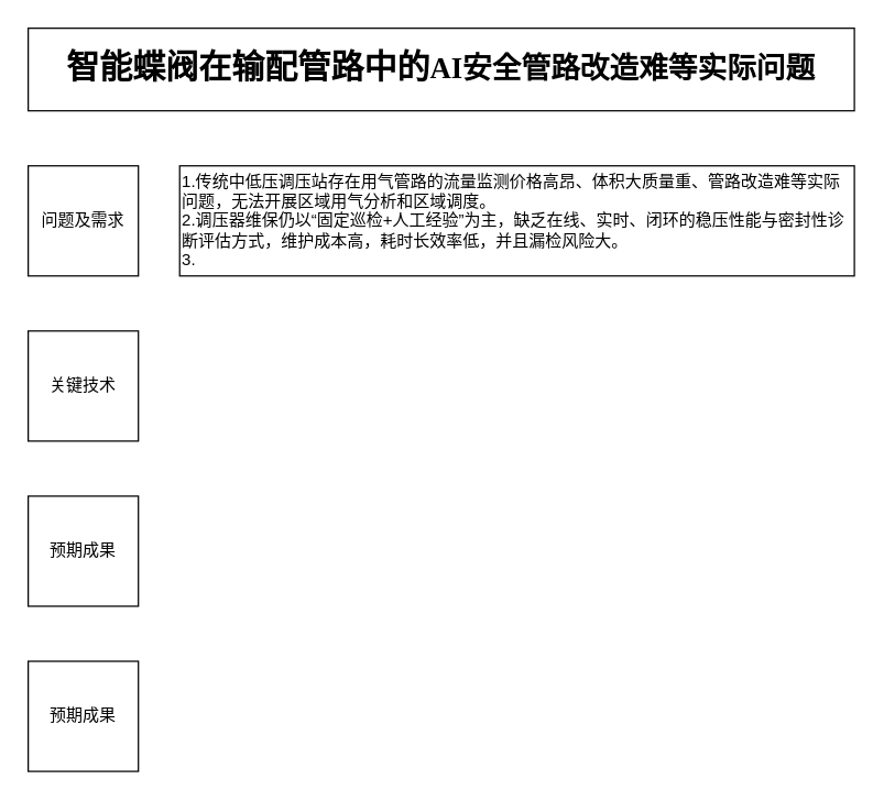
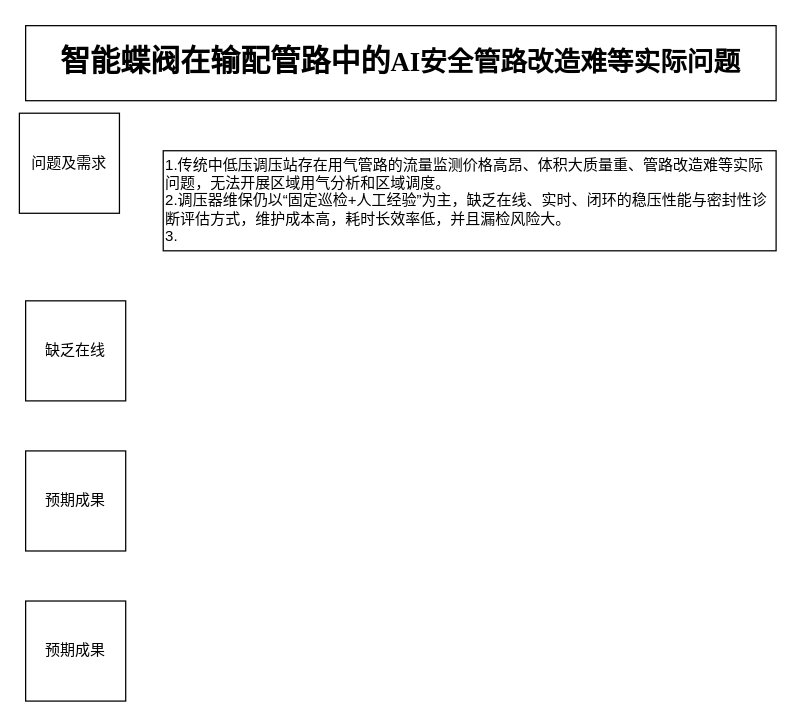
- <mxCell id="3" value="问题及需求" style="whiteSpace=wrap;html=1;aspect=fixed;" parent="1" vertex="1"><mxGeometry x="20" y="120" width="80" height="80" as="geometry" /></mxCell>
+ <mxCell id="3" value="问题及需求" style="whiteSpace=wrap;html=1;aspect=fixed;" parent="1" vertex="1"><mxGeometry x="15" y="90" width="80" height="80" as="geometry" /></mxCell>
- <mxCell id="4" value="关键技术" style="whiteSpace=wrap;html=1;aspect=fixed;" parent="1" vertex="1"><mxGeometry x="20" y="240" width="80" height="80" as="geometry" /></mxCell>
+ <mxCell id="4" value="缺乏在线" style="whiteSpace=wrap;html=1;aspect=fixed;" parent="1" vertex="1"><mxGeometry x="20" y="240" width="80" height="80" as="geometry" /></mxCell>
